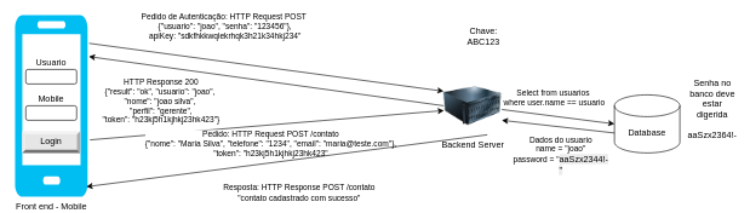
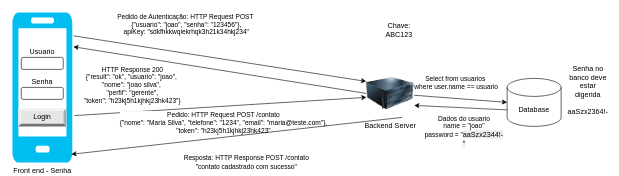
- <mxCell id="7" value="Mobile" style="text;html=1;align=center;verticalAlign=middle;whiteSpace=wrap;rounded=0;" vertex="1" parent="1"><mxGeometry x="40" y="120" width="60" height="30" as="geometry" /></mxCell>
+ <mxCell id="7" value="Senha" style="text;html=1;align=center;verticalAlign=middle;whiteSpace=wrap;rounded=0;" vertex="1" parent="1"><mxGeometry x="40" y="120" width="60" height="30" as="geometry" /></mxCell>
- <mxCell id="3" value="Backend Server" style="image;html=1;image=img/lib/clip_art/computers/Server_128x128.png" vertex="1" parent="1"><mxGeometry x="610" y="105" width="80" height="80" as="geometry" /></mxCell>
+ <mxCell id="3" value="Backend Server" style="image;html=1;image=img/lib/clip_art/computers/Server_128x128.png" vertex="1" parent="1"><mxGeometry x="610" y="115" width="80" height="80" as="geometry" /></mxCell>
- <mxCell id="2" value="Front end - Mobile" style="verticalLabelPosition=bottom;html=1;verticalAlign=top;align=center;strokeColor=none;fillColor=#00BEF2;shape=mxgraph.azure.mobile;pointerEvents=1;" vertex="1" parent="1"><mxGeometry x="20" y="20" width="100" height="250" as="geometry" /></mxCell>
+ <mxCell id="2" value="Front end - Senha" style="verticalLabelPosition=bottom;html=1;verticalAlign=top;align=center;strokeColor=none;fillColor=#00BEF2;shape=mxgraph.azure.mobile;pointerEvents=1;" vertex="1" parent="1"><mxGeometry x="20" y="20" width="100" height="250" as="geometry" /></mxCell>
